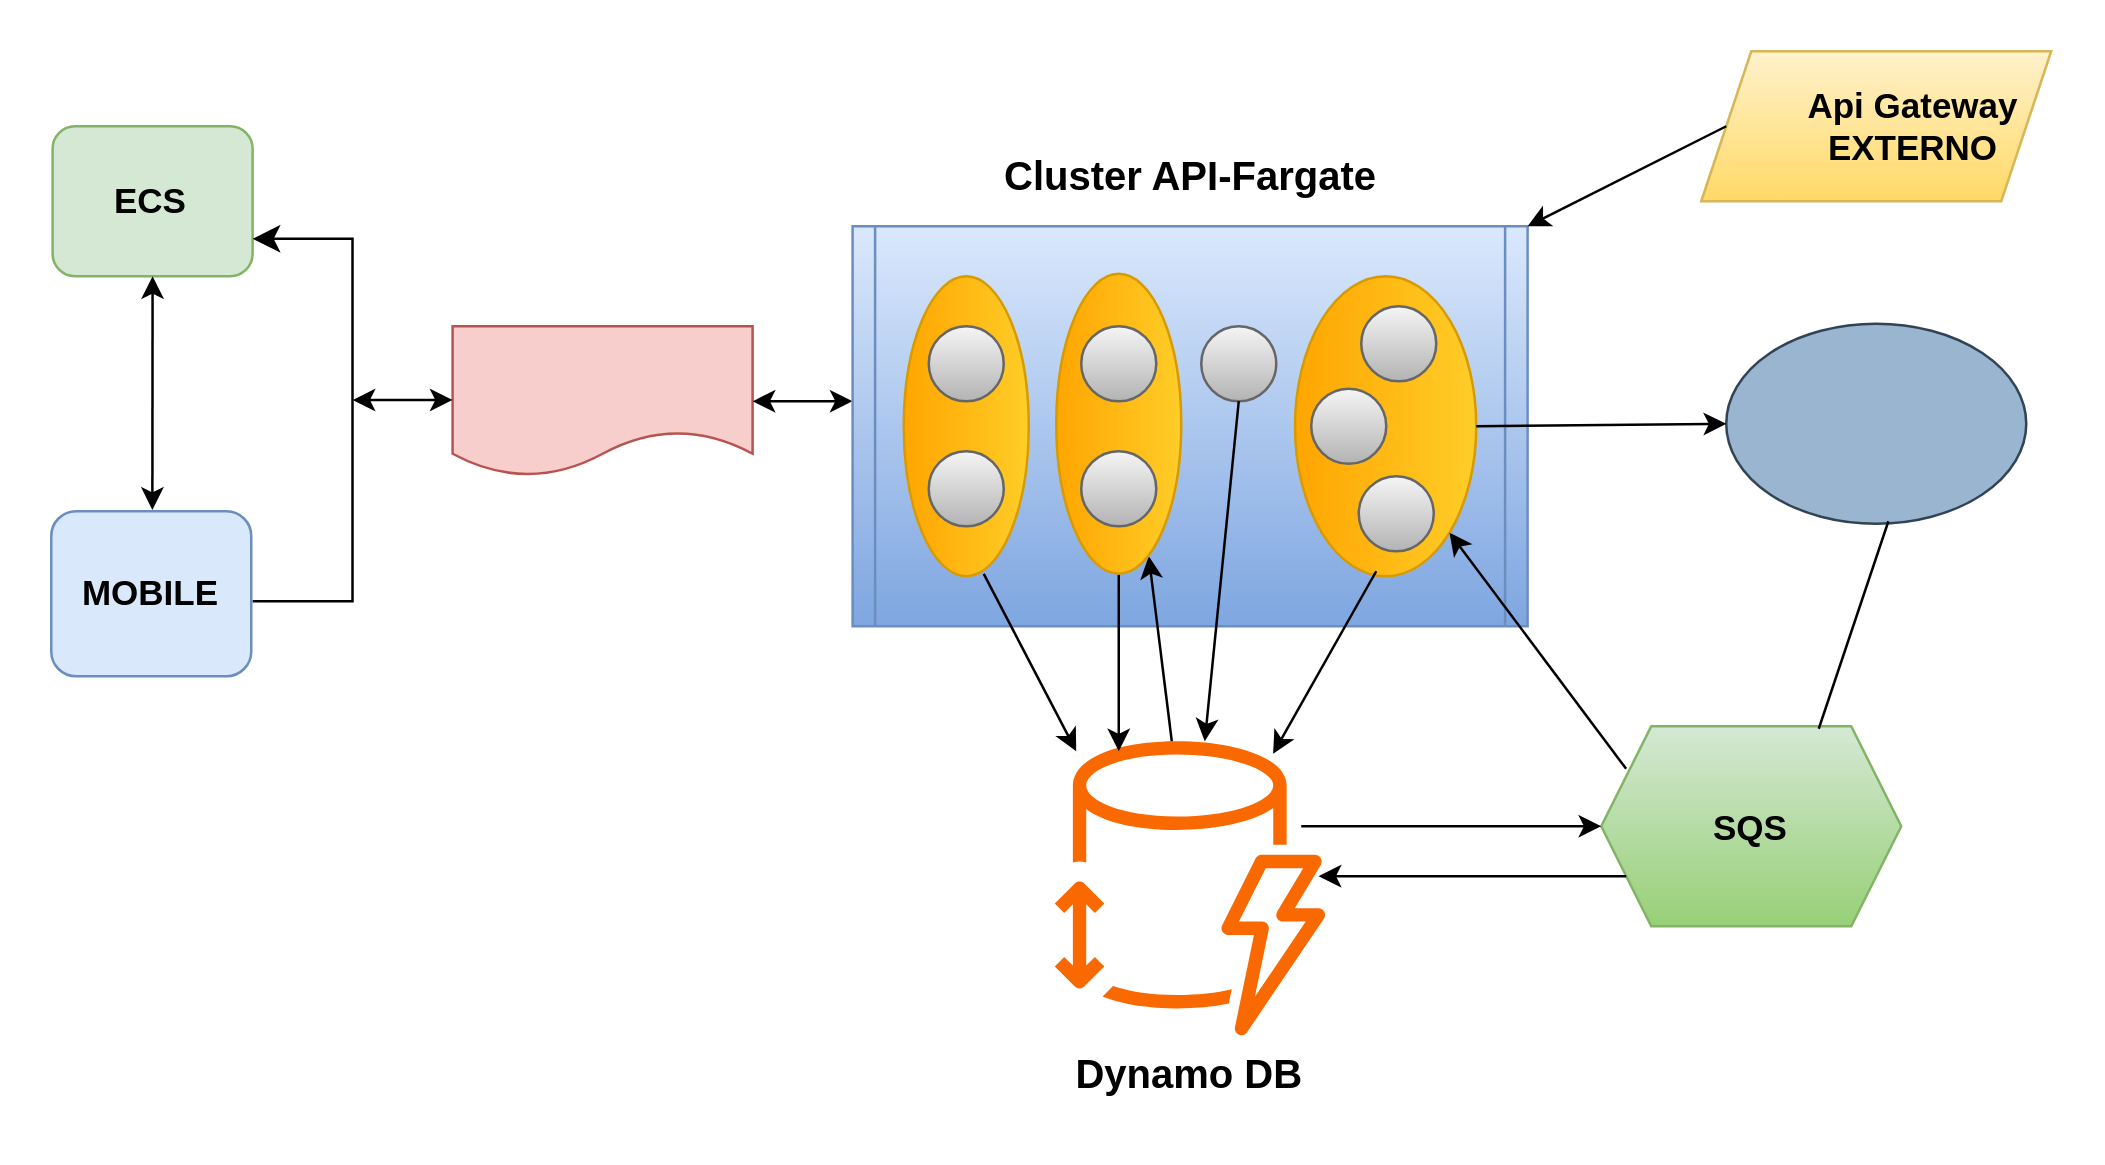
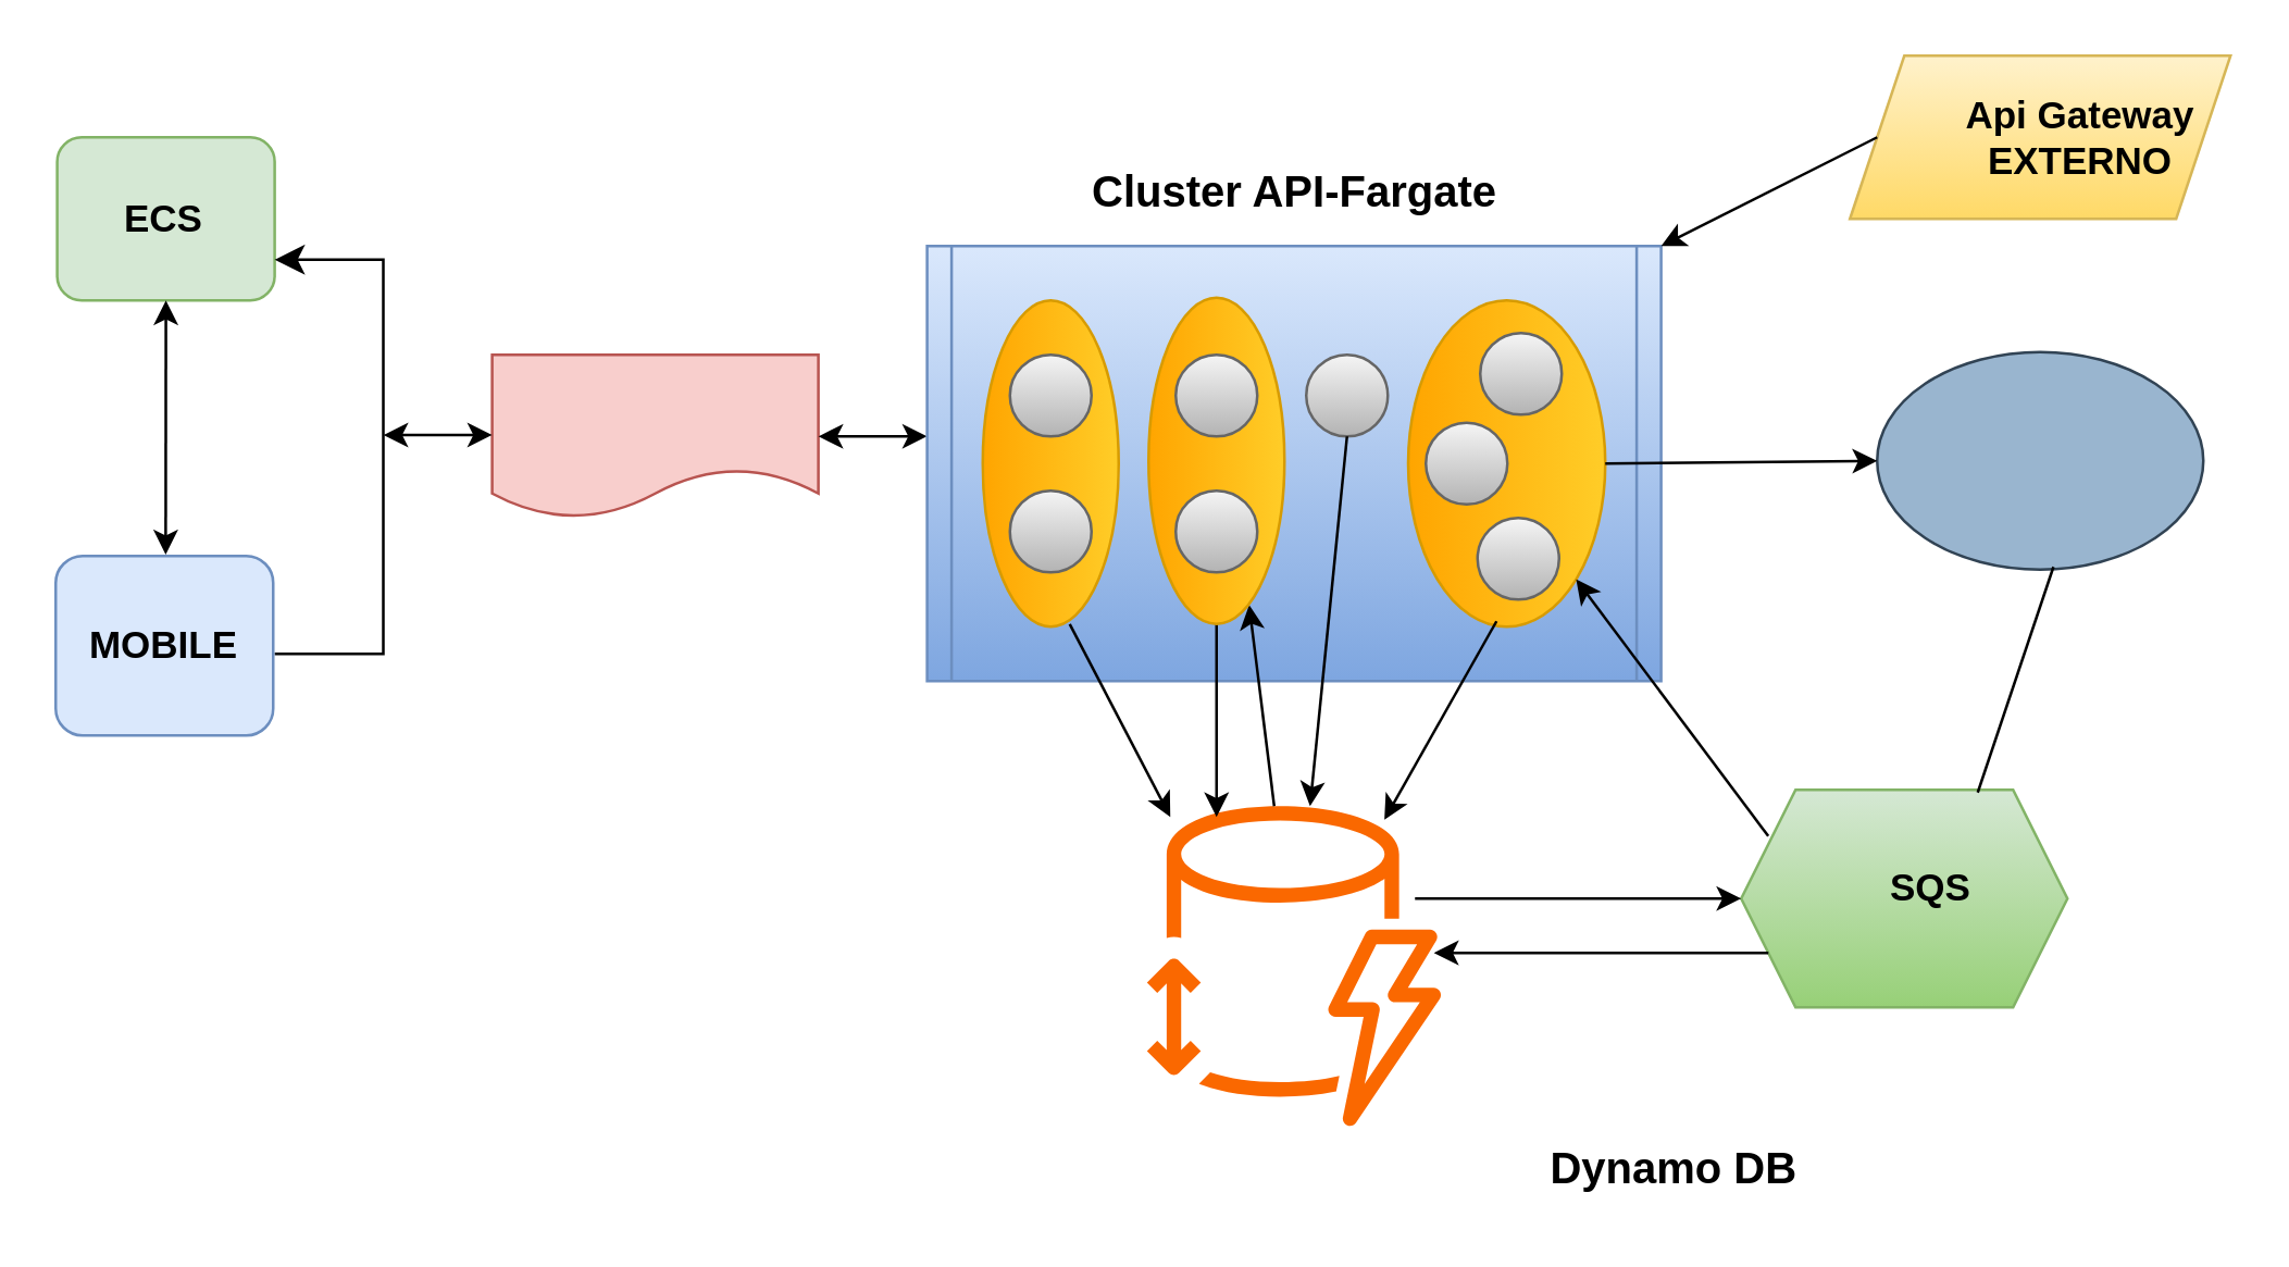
- <mxCell id="40" value="SQS" style="text;strokeColor=none;align=center;fillColor=none;html=1;verticalAlign=middle;whiteSpace=wrap;rounded=0;fontStyle=1;fontSize=14;" parent="38" vertex="1"><mxGeometry x="30" y="26" width="60" height="30" as="geometry" /></mxCell>
+ <mxCell id="40" value="SQS" style="text;strokeColor=none;align=center;fillColor=none;html=1;verticalAlign=middle;whiteSpace=wrap;rounded=0;fontStyle=1;fontSize=14;" parent="38" vertex="1"><mxGeometry x="40" y="21" width="60" height="30" as="geometry" /></mxCell>
- <mxCell id="15" value="Dynamo DB" style="text;strokeColor=none;align=center;fillColor=none;html=1;verticalAlign=middle;whiteSpace=wrap;rounded=0;fontStyle=1;fontSize=16;" parent="1" vertex="1"><mxGeometry x="428.18" y="413.56" width="94.73" height="30" as="geometry" /></mxCell>
+ <mxCell id="15" value="Dynamo DB" style="text;strokeColor=none;align=center;fillColor=none;html=1;verticalAlign=middle;whiteSpace=wrap;rounded=0;fontStyle=1;fontSize=16;" parent="1" vertex="1"><mxGeometry x="568.18" y="413.56" width="94.73" height="30" as="geometry" /></mxCell>
